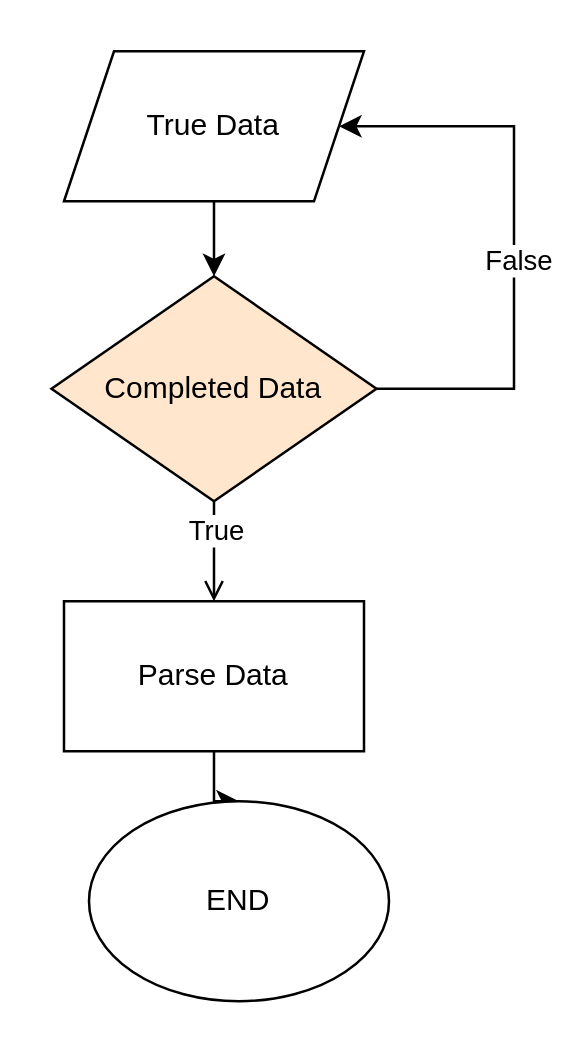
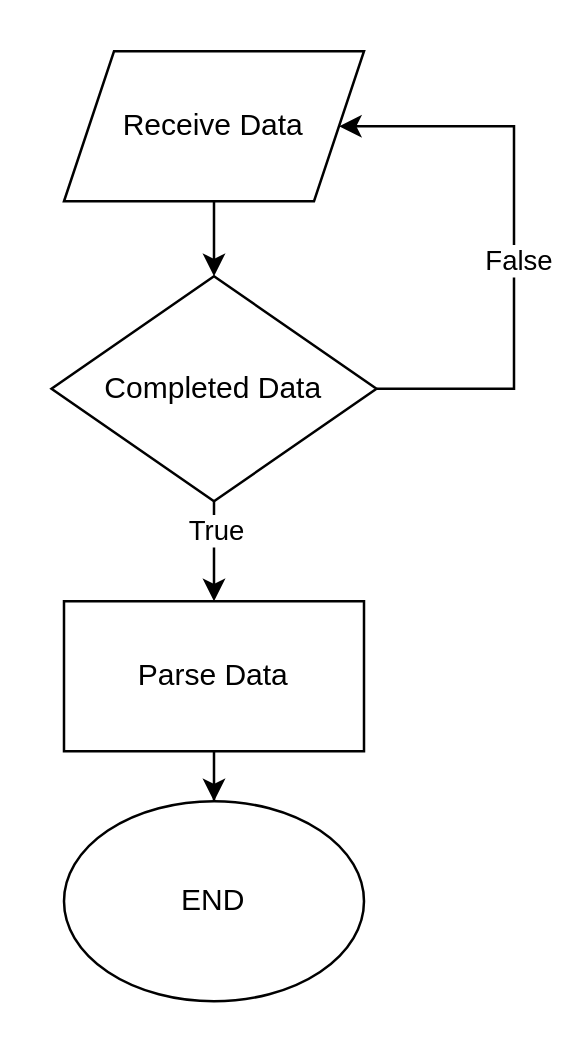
- <mxCell id="3" value="True Data" style="shape=parallelogram;perimeter=parallelogramPerimeter;whiteSpace=wrap;html=1;fixedSize=1;" vertex="1" parent="1"><mxGeometry x="25" y="20" width="120" height="60" as="geometry" /></mxCell>
+ <mxCell id="3" value="Receive Data" style="shape=parallelogram;perimeter=parallelogramPerimeter;whiteSpace=wrap;html=1;fixedSize=1;" vertex="1" parent="1"><mxGeometry x="25" y="20" width="120" height="60" as="geometry" /></mxCell>
- <mxCell id="8" value="Completed Data" style="rhombus;whiteSpace=wrap;html=1;fillColor=#ffe6cc;" vertex="1" parent="1"><mxGeometry x="20" y="110" width="130" height="90" as="geometry" /></mxCell>
+ <mxCell id="8" value="Completed Data" style="rhombus;whiteSpace=wrap;html=1;" vertex="1" parent="1"><mxGeometry x="20" y="110" width="130" height="90" as="geometry" /></mxCell>
- <mxCell id="6" style="edgeStyle=orthogonalEdgeStyle;rounded=0;orthogonalLoop=1;jettySize=auto;html=1;entryX=0.5;entryY=0;entryDx=0;entryDy=0;endArrow=open;" edge="1" parent="1" source="8" target="10"><mxGeometry relative="1" as="geometry" /></mxCell>
+ <mxCell id="6" style="edgeStyle=orthogonalEdgeStyle;rounded=0;orthogonalLoop=1;jettySize=auto;html=1;entryX=0.5;entryY=0;entryDx=0;entryDy=0;" edge="1" parent="1" source="8" target="10"><mxGeometry relative="1" as="geometry" /></mxCell>
- <mxCell id="11" value="END" style="ellipse;whiteSpace=wrap;html=1;" vertex="1" parent="1"><mxGeometry x="35" y="320" width="120" height="80" as="geometry" /></mxCell>
+ <mxCell id="11" value="END" style="ellipse;whiteSpace=wrap;html=1;" vertex="1" parent="1"><mxGeometry x="25" y="320" width="120" height="80" as="geometry" /></mxCell>
